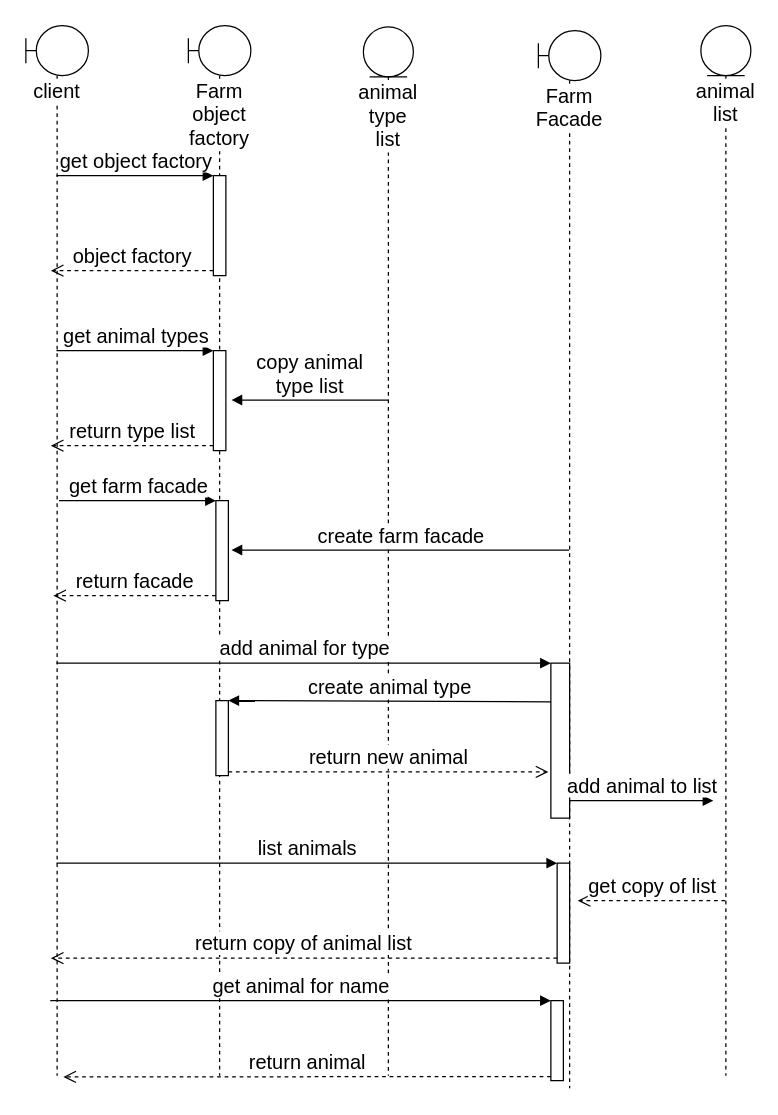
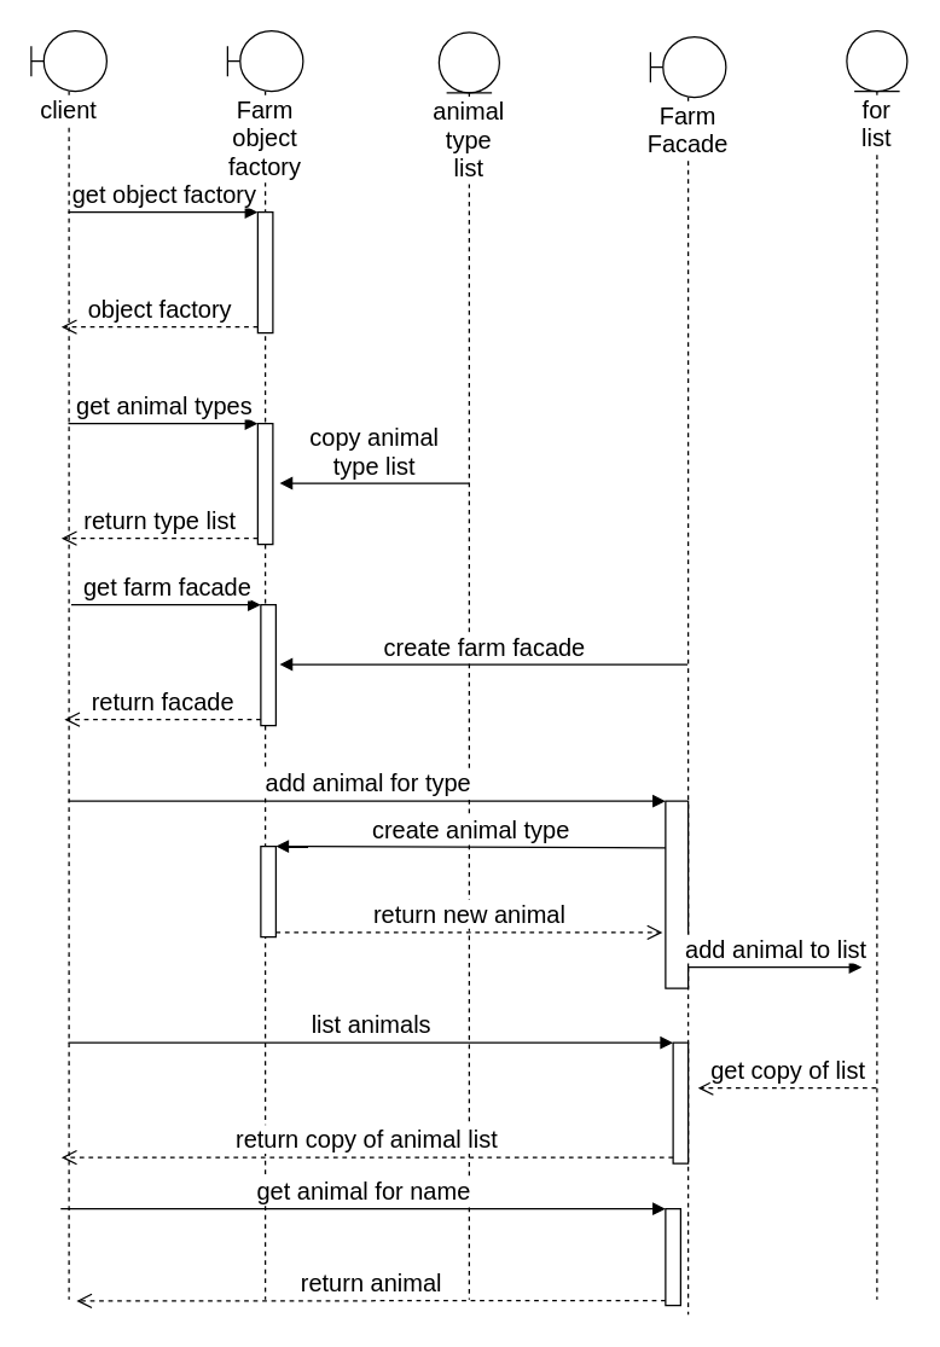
- <mxCell id="3" value="animal list" style="shape=umlLifeline;participant=umlEntity;perimeter=lifelinePerimeter;whiteSpace=wrap;html=1;container=1;collapsible=0;recursiveResize=0;verticalAlign=top;spacingTop=36;labelBackgroundColor=#ffffff;outlineConnect=0;fontSize=16;" vertex="1" parent="1"><mxGeometry x="560" y="20" width="40" height="840" as="geometry" /></mxCell>
+ <mxCell id="3" value="for list" style="shape=umlLifeline;participant=umlEntity;perimeter=lifelinePerimeter;whiteSpace=wrap;html=1;container=1;collapsible=0;recursiveResize=0;verticalAlign=top;spacingTop=36;labelBackgroundColor=#ffffff;outlineConnect=0;fontSize=16;" vertex="1" parent="1"><mxGeometry x="560" y="20" width="40" height="840" as="geometry" /></mxCell>
